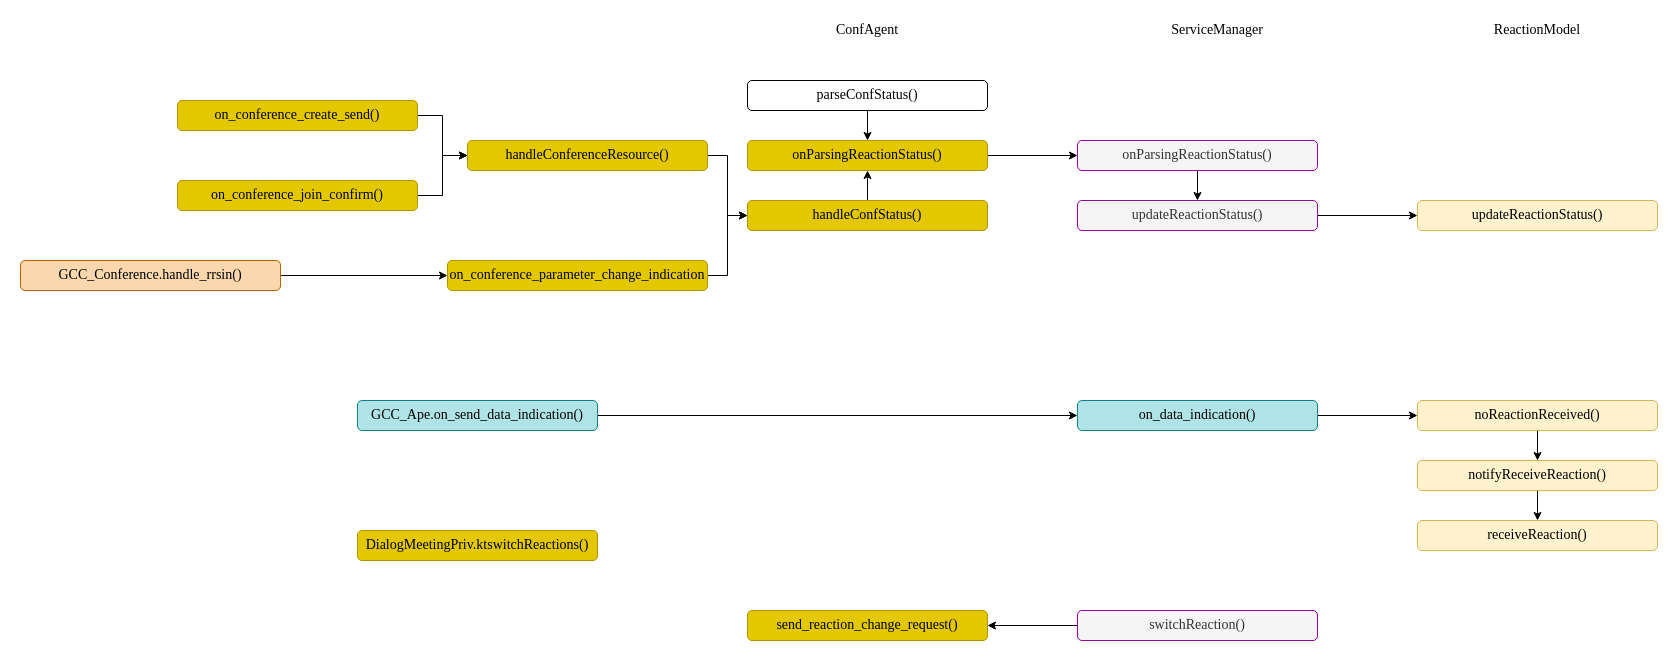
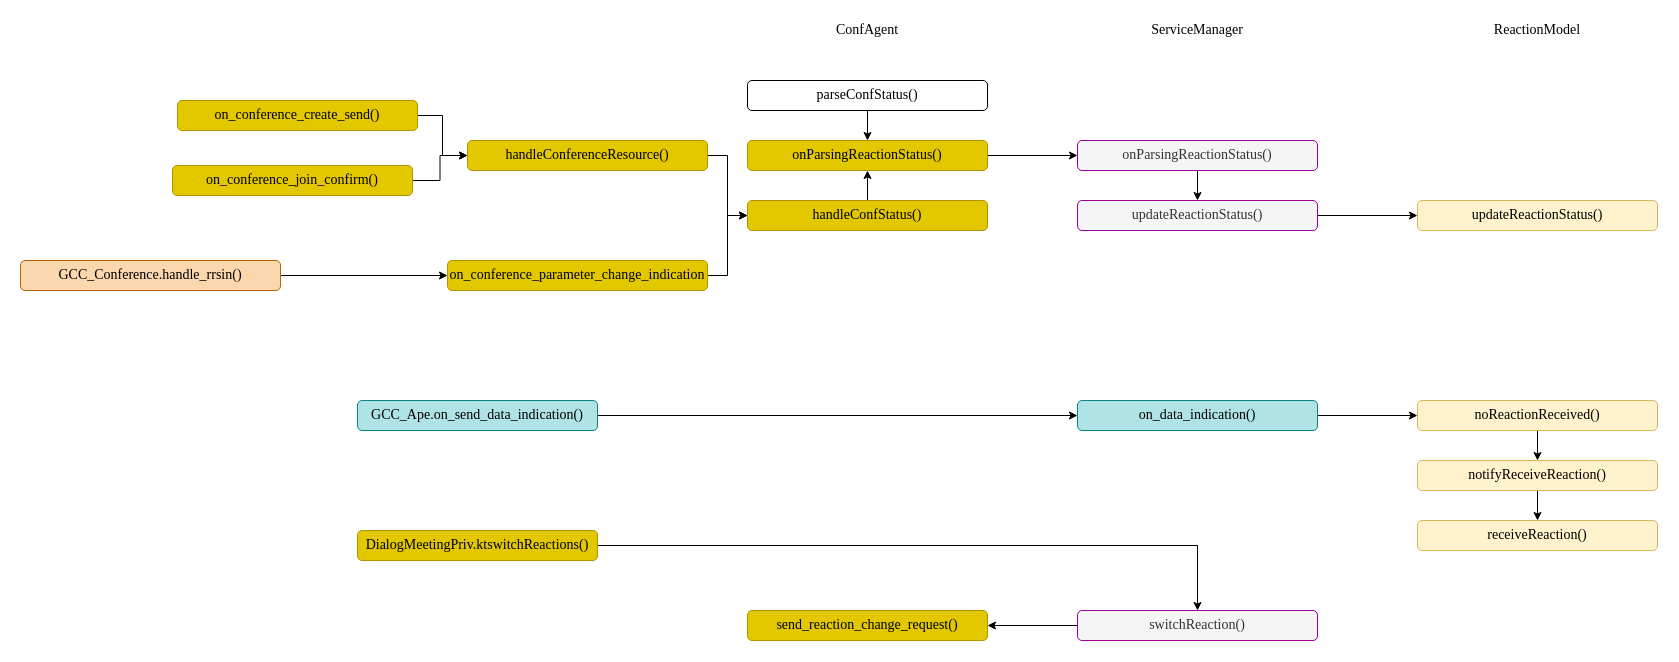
- <mxCell id="8" value="ServiceManager" style="text;html=1;strokeColor=none;fillColor=none;align=center;verticalAlign=middle;whiteSpace=wrap;rounded=0;fontFamily=Times New Roman;fontSize=14;" vertex="1" parent="1"><mxGeometry x="1197" y="20" width="40" height="20" as="geometry" /></mxCell>
+ <mxCell id="8" value="ServiceManager" style="text;html=1;strokeColor=none;fillColor=none;align=center;verticalAlign=middle;whiteSpace=wrap;rounded=0;fontFamily=Times New Roman;fontSize=14;" vertex="1" parent="1"><mxGeometry x="1177" y="20" width="40" height="20" as="geometry" /></mxCell>
- <mxCell id="32" value="on_conference_join_confirm()" style="rounded=1;whiteSpace=wrap;html=1;fontFamily=Times New Roman;fontSize=14;fillColor=#e3c800;strokeColor=#B09500;fontColor=#000000;" vertex="1" parent="1"><mxGeometry x="177" y="180" width="240" height="30" as="geometry" /></mxCell>
+ <mxCell id="32" value="on_conference_join_confirm()" style="rounded=1;whiteSpace=wrap;html=1;fontFamily=Times New Roman;fontSize=14;fillColor=#e3c800;strokeColor=#B09500;fontColor=#000000;" vertex="1" parent="1"><mxGeometry x="172" y="165" width="240" height="30" as="geometry" /></mxCell>
+ <mxCell id="38" style="edgeStyle=orthogonalEdgeStyle;rounded=0;orthogonalLoop=1;jettySize=auto;html=1;exitX=1;exitY=0.5;exitDx=0;exitDy=0;entryX=0.5;entryY=0;entryDx=0;entryDy=0;fontFamily=Times New Roman;fontSize=14;" edge="1" parent="1" source="39" target="37"><mxGeometry relative="1" as="geometry" /></mxCell>
